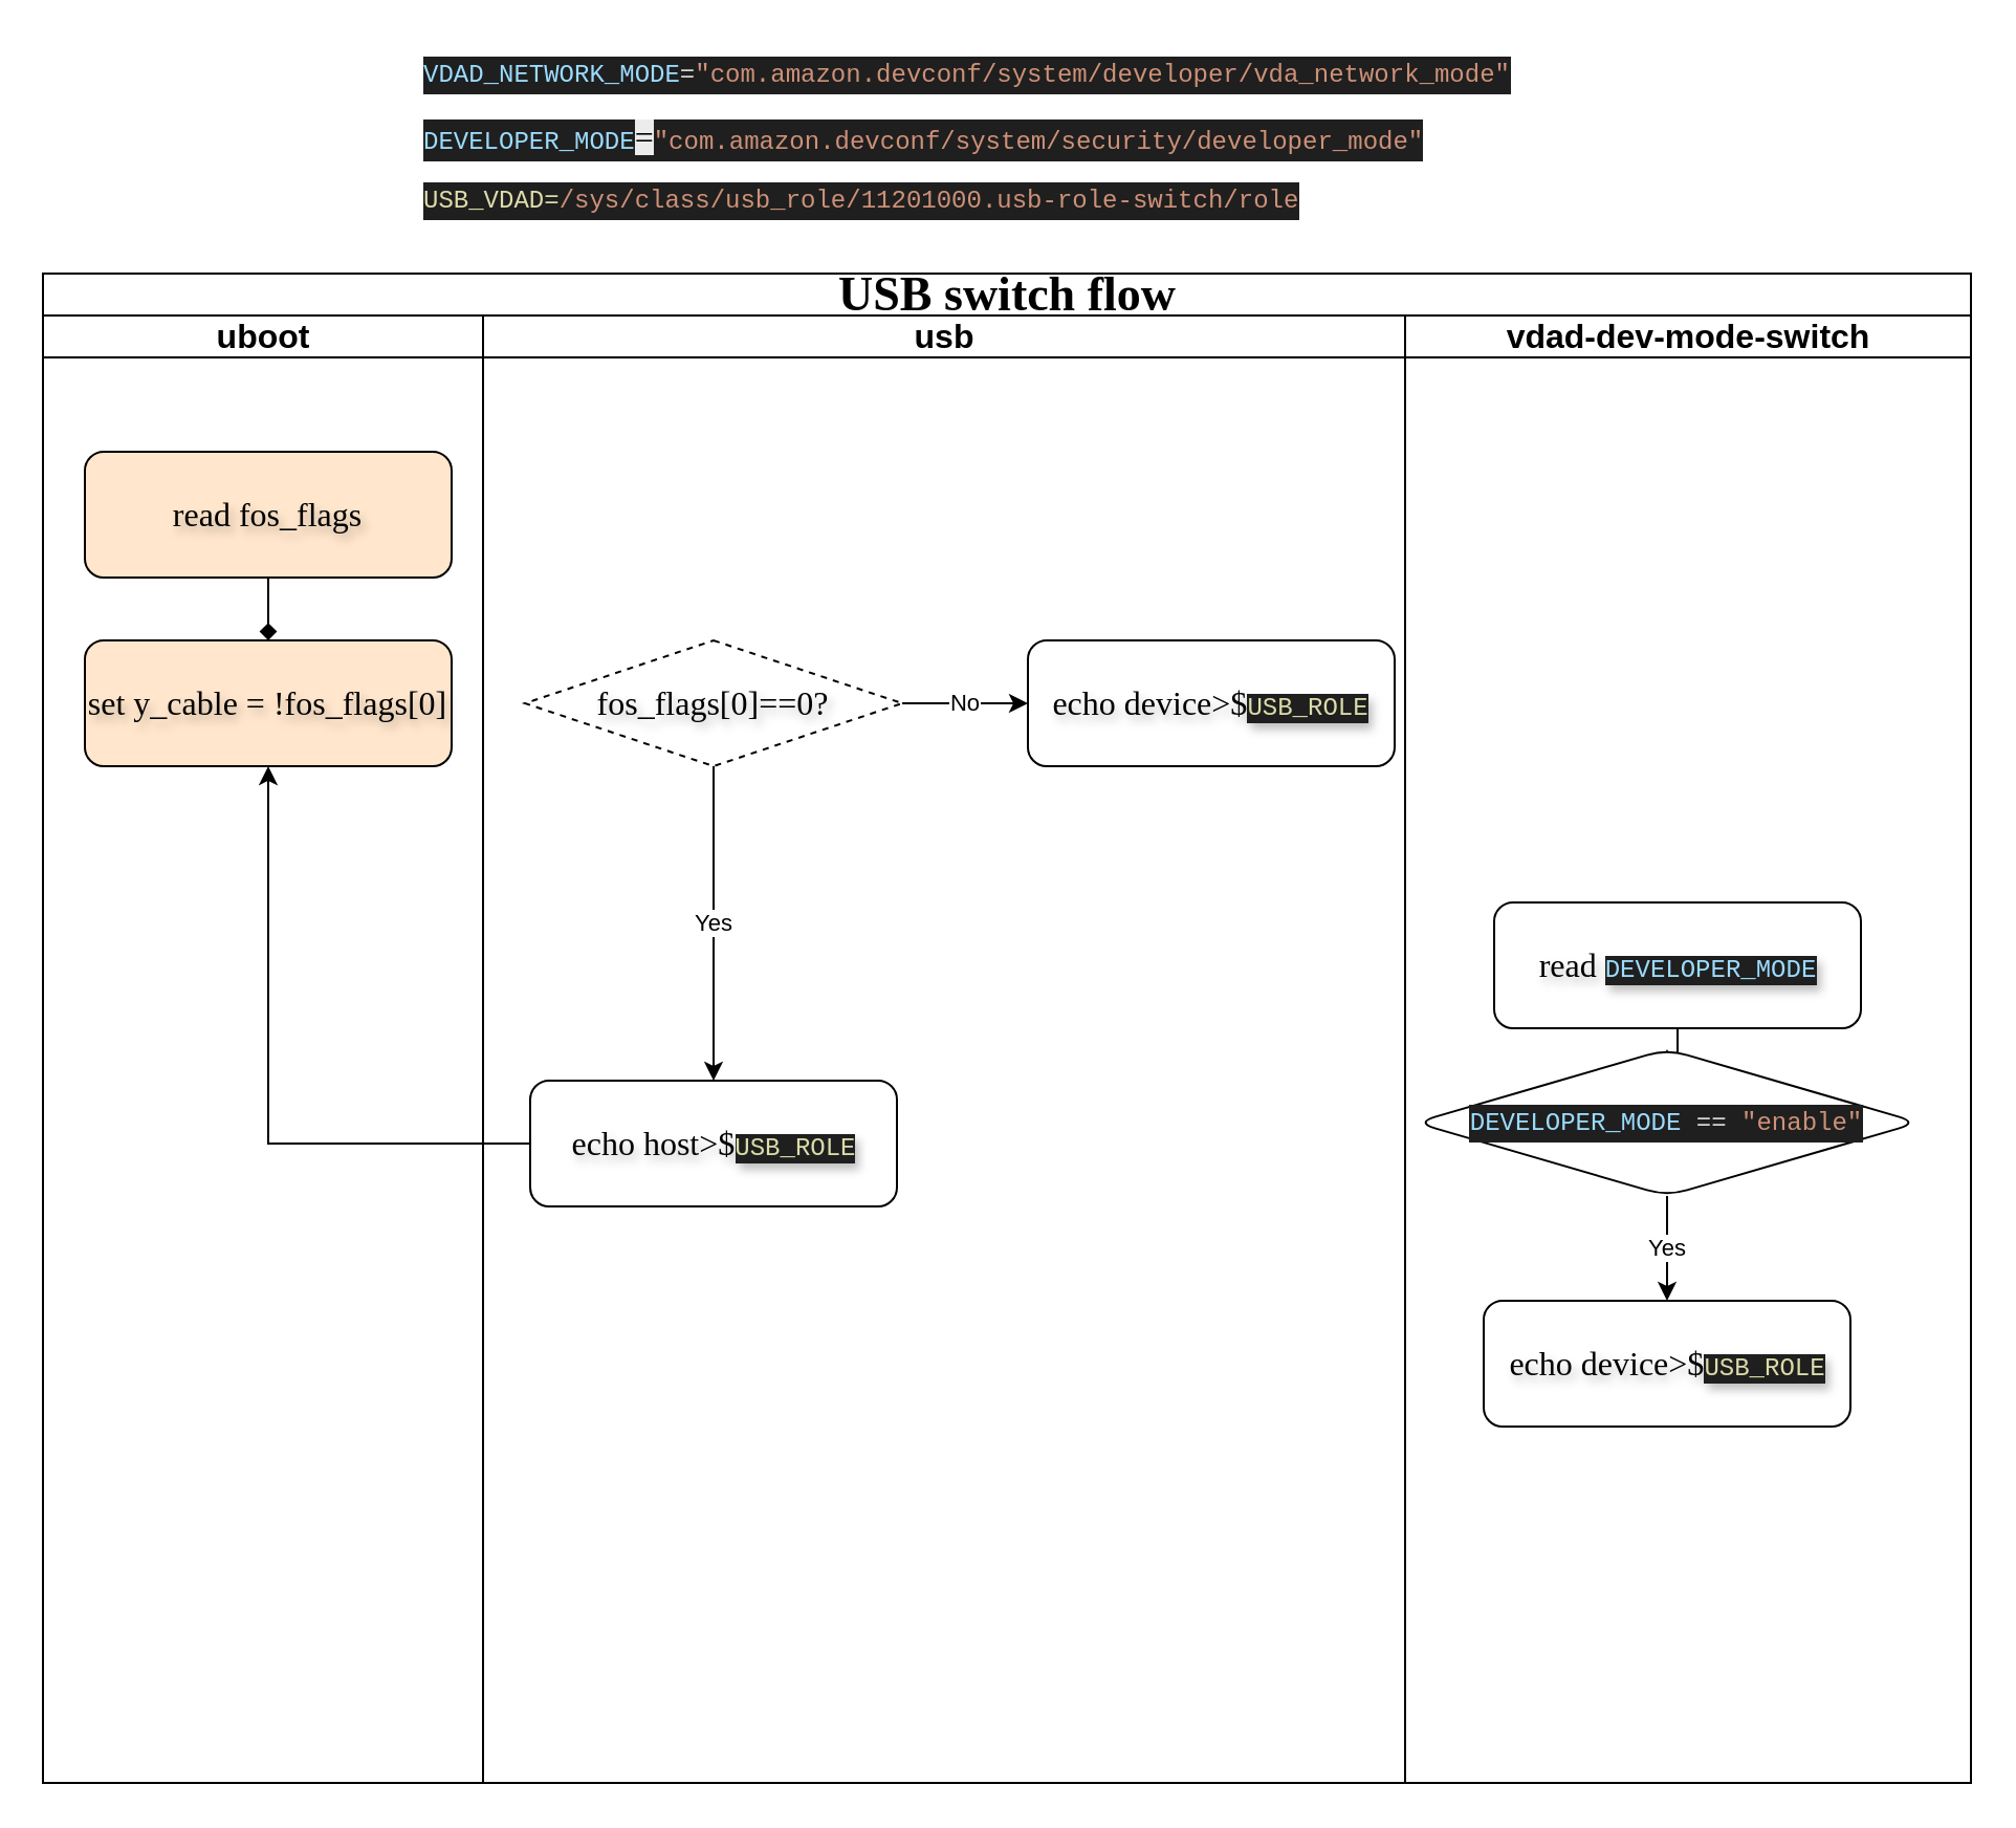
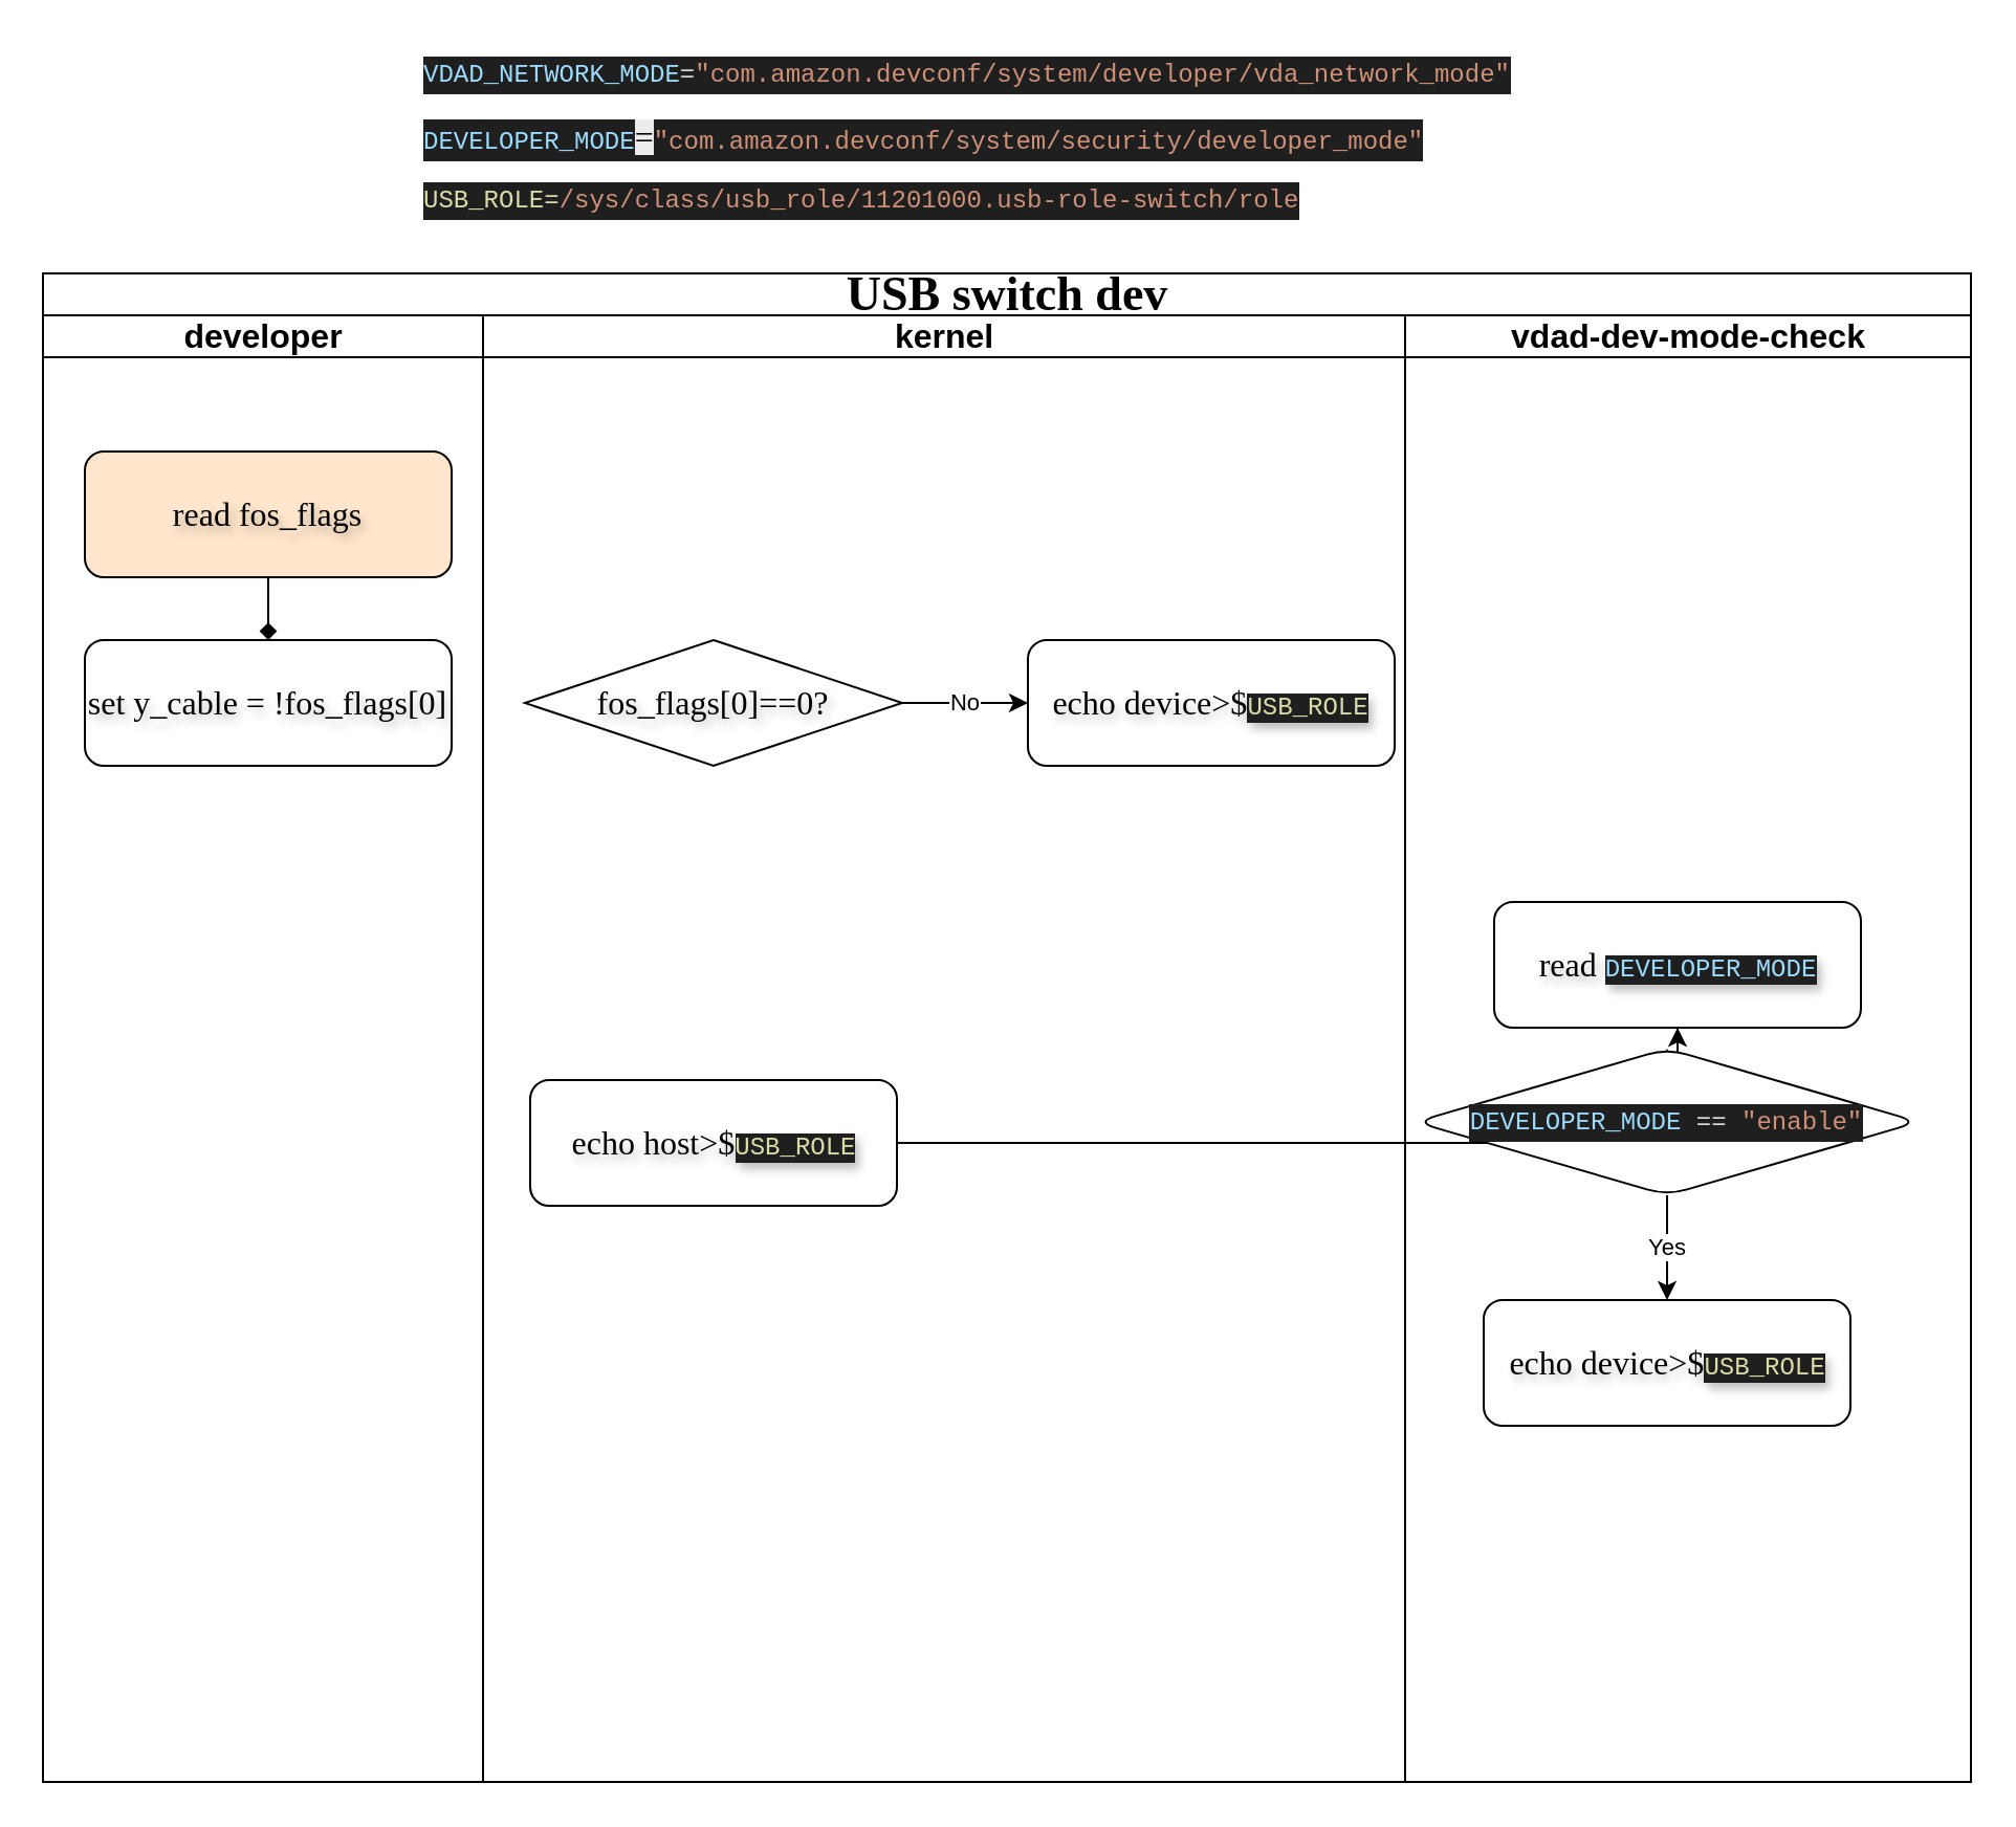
- <mxCell id="20" value="&lt;div style=&quot;background-color: rgb(31, 31, 31); font-family: Menlo, Monaco, &amp;quot;Courier New&amp;quot;, monospace; font-weight: normal; font-size: 12px; line-height: 18px; white-space: pre; color: rgb(204, 204, 204);&quot;&gt;&lt;div style=&quot;&quot;&gt;&lt;span style=&quot;color: rgb(206, 145, 120);&quot;&gt;&lt;font color=&quot;#dcdcaa&quot;&gt;USB_VDAD=&lt;/font&gt;&lt;/span&gt;&lt;span style=&quot;color: rgb(206, 145, 120);&quot;&gt;/sys/class/usb_role/11201000.usb-role-switch/role&lt;/span&gt;&lt;/div&gt;&lt;/div&gt;" style="text;whiteSpace=wrap;html=1;" parent="1" vertex="1"><mxGeometry x="200" y="80" width="500" height="40" as="geometry" /></mxCell>
+ <mxCell id="20" value="&lt;div style=&quot;background-color: rgb(31, 31, 31); font-family: Menlo, Monaco, &amp;quot;Courier New&amp;quot;, monospace; font-weight: normal; font-size: 12px; line-height: 18px; white-space: pre; color: rgb(204, 204, 204);&quot;&gt;&lt;div style=&quot;&quot;&gt;&lt;span style=&quot;color: rgb(206, 145, 120);&quot;&gt;&lt;font color=&quot;#dcdcaa&quot;&gt;USB_ROLE=&lt;/font&gt;&lt;/span&gt;&lt;span style=&quot;color: rgb(206, 145, 120);&quot;&gt;/sys/class/usb_role/11201000.usb-role-switch/role&lt;/span&gt;&lt;/div&gt;&lt;/div&gt;" style="text;whiteSpace=wrap;html=1;" parent="1" vertex="1"><mxGeometry x="200" y="80" width="500" height="40" as="geometry" /></mxCell>
- <mxCell id="2" value="&lt;h2&gt;&lt;font style=&quot;font-size: 23px;&quot;&gt;USB switch flow&lt;/font&gt;&lt;/h2&gt;" style="swimlane;html=1;childLayout=stackLayout;startSize=20;rounded=0;shadow=0;labelBackgroundColor=none;strokeWidth=1;fontFamily=Verdana;fontSize=8;align=center;" parent="1" vertex="1"><mxGeometry x="20" y="130" width="920" height="720" as="geometry"><mxRectangle x="70" y="40" width="220" height="40" as="alternateBounds" /></mxGeometry></mxCell>
+ <mxCell id="2" value="&lt;h2&gt;&lt;font style=&quot;font-size: 23px;&quot;&gt;USB switch dev&lt;/font&gt;&lt;/h2&gt;" style="swimlane;html=1;childLayout=stackLayout;startSize=20;rounded=0;shadow=0;labelBackgroundColor=none;strokeWidth=1;fontFamily=Verdana;fontSize=8;align=center;" parent="1" vertex="1"><mxGeometry x="20" y="130" width="920" height="720" as="geometry"><mxRectangle x="70" y="40" width="220" height="40" as="alternateBounds" /></mxGeometry></mxCell>
- <mxCell id="3" value="uboot" style="swimlane;html=1;startSize=20;fontSize=16;" parent="2" vertex="1"><mxGeometry y="20" width="210" height="700" as="geometry" /></mxCell>
+ <mxCell id="3" value="developer" style="swimlane;html=1;startSize=20;fontSize=16;" parent="2" vertex="1"><mxGeometry y="20" width="210" height="700" as="geometry" /></mxCell>
- <mxCell id="7" value="usb" style="swimlane;html=1;startSize=20;fontSize=16;" parent="2" vertex="1"><mxGeometry x="210" y="20" width="440" height="700" as="geometry" /></mxCell>
+ <mxCell id="7" value="kernel" style="swimlane;html=1;startSize=20;fontSize=16;" parent="2" vertex="1"><mxGeometry x="210" y="20" width="440" height="700" as="geometry" /></mxCell>
- <mxCell id="14" value="vdad-dev-mode-switch" style="swimlane;html=1;startSize=20;fontSize=16;" parent="2" vertex="1"><mxGeometry x="650" y="20" width="270" height="700" as="geometry" /></mxCell>
+ <mxCell id="14" value="vdad-dev-mode-check" style="swimlane;html=1;startSize=20;fontSize=16;" parent="2" vertex="1"><mxGeometry x="650" y="20" width="270" height="700" as="geometry" /></mxCell>
- <mxCell id="6" value="set y_cable = !fos_flags[0]" style="rounded=1;whiteSpace=wrap;html=1;shadow=0;labelBackgroundColor=none;strokeWidth=1;fontFamily=Verdana;fontSize=16;align=center;textShadow=1;fillColor=#ffe6cc;" parent="3" vertex="1"><mxGeometry x="20" y="155" width="175" height="60" as="geometry" /></mxCell>
+ <mxCell id="6" value="set y_cable = !fos_flags[0]" style="rounded=1;whiteSpace=wrap;html=1;shadow=0;labelBackgroundColor=none;strokeWidth=1;fontFamily=Verdana;fontSize=16;align=center;textShadow=1;" parent="3" vertex="1"><mxGeometry x="20" y="155" width="175" height="60" as="geometry" /></mxCell>
- <mxCell id="9" value="fos_flags[0]==0?" style="rhombus;whiteSpace=wrap;html=1;rounded=0;shadow=0;labelBackgroundColor=none;strokeWidth=1;fontFamily=Verdana;fontSize=16;align=center;textShadow=1;dashed=1;" parent="7" vertex="1"><mxGeometry x="20" y="155" width="180" height="60" as="geometry" /></mxCell>
+ <mxCell id="9" value="fos_flags[0]==0?" style="rhombus;whiteSpace=wrap;html=1;rounded=0;shadow=0;labelBackgroundColor=none;strokeWidth=1;fontFamily=Verdana;fontSize=16;align=center;textShadow=1;" parent="7" vertex="1"><mxGeometry x="20" y="155" width="180" height="60" as="geometry" /></mxCell>
- <mxCell id="8" value="Yes" style="edgeStyle=orthogonalEdgeStyle;rounded=0;orthogonalLoop=1;jettySize=auto;html=1;" parent="7" source="9" target="10" edge="1"><mxGeometry relative="1" as="geometry" /></mxCell>
- <mxCell id="13" style="edgeStyle=orthogonalEdgeStyle;rounded=0;orthogonalLoop=1;jettySize=auto;html=1;" parent="2" source="10" target="6" edge="1"><mxGeometry relative="1" as="geometry" /></mxCell>
+ <mxCell id="13" style="edgeStyle=orthogonalEdgeStyle;rounded=0;orthogonalLoop=1;jettySize=auto;html=1;" parent="2" source="10" target="16" edge="1"><mxGeometry relative="1" as="geometry" /></mxCell>
